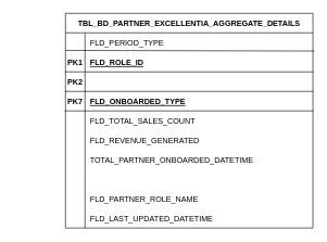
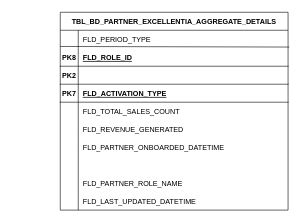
- <mxCell id="9" value="PK1" style="shape=partialRectangle;connectable=0;fillColor=none;top=0;left=0;bottom=0;right=0;fontStyle=1;overflow=hidden;" parent="8" vertex="1"><mxGeometry width="30" height="30" as="geometry" /></mxCell>
+ <mxCell id="9" value="PK8" style="shape=partialRectangle;connectable=0;fillColor=none;top=0;left=0;bottom=0;right=0;fontStyle=1;overflow=hidden;" parent="8" vertex="1"><mxGeometry width="30" height="30" as="geometry" /></mxCell>
- <mxCell id="15" value="FLD_ONBOARDED_TYPE" style="shape=partialRectangle;connectable=0;fillColor=none;top=0;left=0;bottom=0;right=0;align=left;spacingLeft=6;fontStyle=5;overflow=hidden;" vertex="1" parent="13"><mxGeometry x="30" width="350" height="30" as="geometry" /></mxCell>
+ <mxCell id="15" value="FLD_ACTIVATION_TYPE" style="shape=partialRectangle;connectable=0;fillColor=none;top=0;left=0;bottom=0;right=0;align=left;spacingLeft=6;fontStyle=5;overflow=hidden;" vertex="1" parent="13"><mxGeometry x="30" width="350" height="30" as="geometry" /></mxCell>
- <mxCell id="24" value="TOTAL_PARTNER_ONBOARDED_DATETIME" style="shape=partialRectangle;connectable=0;fillColor=none;top=0;left=0;bottom=0;right=0;align=left;spacingLeft=6;overflow=hidden;" parent="22" vertex="1"><mxGeometry x="30" width="350" height="30" as="geometry" /></mxCell>
+ <mxCell id="24" value="FLD_PARTNER_ONBOARDED_DATETIME" style="shape=partialRectangle;connectable=0;fillColor=none;top=0;left=0;bottom=0;right=0;align=left;spacingLeft=6;overflow=hidden;" parent="22" vertex="1"><mxGeometry x="30" width="350" height="30" as="geometry" /></mxCell>
